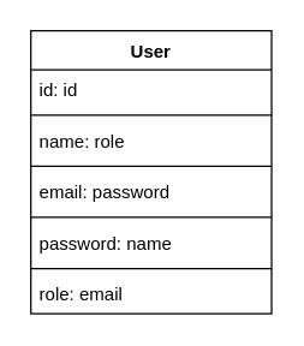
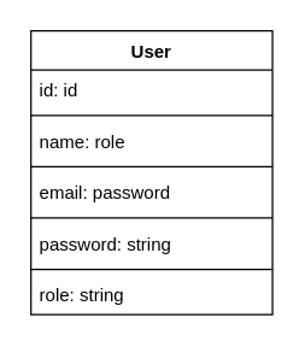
- <mxCell id="9" value="password: name" style="text;strokeColor=none;fillColor=none;align=left;verticalAlign=top;spacingLeft=4;spacingRight=4;overflow=hidden;rotatable=0;points=[[0,0.5],[1,0.5]];portConstraint=eastwest;" parent="2" vertex="1"><mxGeometry y="128" width="160" height="26" as="geometry" /></mxCell>
+ <mxCell id="9" value="password: string" style="text;strokeColor=none;fillColor=none;align=left;verticalAlign=top;spacingLeft=4;spacingRight=4;overflow=hidden;rotatable=0;points=[[0,0.5],[1,0.5]];portConstraint=eastwest;" parent="2" vertex="1"><mxGeometry y="128" width="160" height="26" as="geometry" /></mxCell>
- <mxCell id="11" value="role: email" style="text;strokeColor=none;fillColor=none;align=left;verticalAlign=top;spacingLeft=4;spacingRight=4;overflow=hidden;rotatable=0;points=[[0,0.5],[1,0.5]];portConstraint=eastwest;" parent="2" vertex="1"><mxGeometry y="162" width="160" height="26" as="geometry" /></mxCell>
+ <mxCell id="11" value="role: string" style="text;strokeColor=none;fillColor=none;align=left;verticalAlign=top;spacingLeft=4;spacingRight=4;overflow=hidden;rotatable=0;points=[[0,0.5],[1,0.5]];portConstraint=eastwest;" parent="2" vertex="1"><mxGeometry y="162" width="160" height="26" as="geometry" /></mxCell>
